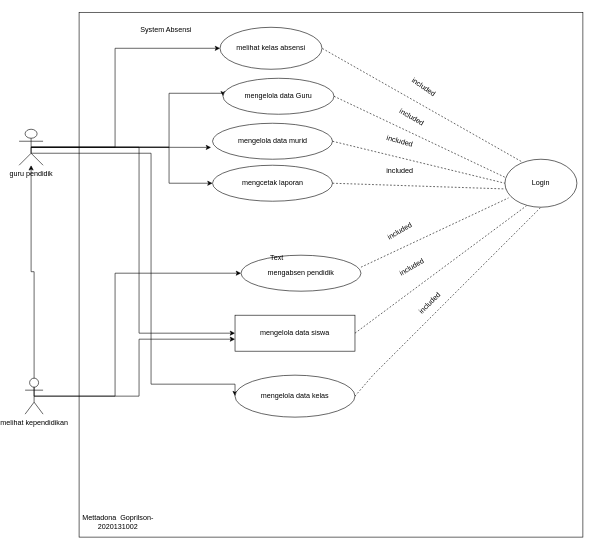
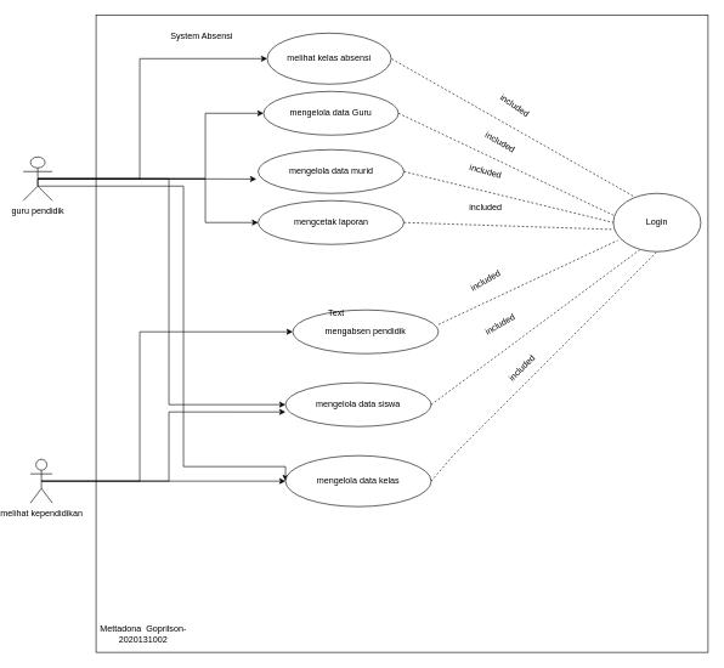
- <mxCell id="17" value="mengelola data Guru" style="ellipse;whiteSpace=wrap;html=1;" parent="1" vertex="1"><mxGeometry x="360" y="130" width="185" height="60" as="geometry" /></mxCell>
+ <mxCell id="17" value="mengelola data Guru" style="ellipse;whiteSpace=wrap;html=1;" parent="1" vertex="1"><mxGeometry x="350" y="125" width="185" height="60" as="geometry" /></mxCell>
- <mxCell id="13" style="edgeStyle=orthogonalEdgeStyle;rounded=0;orthogonalLoop=1;jettySize=auto;html=1;exitX=0.5;exitY=0.5;exitDx=0;exitDy=0;exitPerimeter=0;" parent="1" source="14" target="9" edge="1"><mxGeometry relative="1" as="geometry" /></mxCell>
+ <mxCell id="13" style="edgeStyle=orthogonalEdgeStyle;rounded=0;orthogonalLoop=1;jettySize=auto;html=1;exitX=0.5;exitY=0.5;exitDx=0;exitDy=0;exitPerimeter=0;" parent="1" source="14" target="23" edge="1"><mxGeometry relative="1" as="geometry" /></mxCell>
- <mxCell id="22" value="mengelola data siswa" style="whiteSpace=wrap;html=1;rounded=0;" parent="1" vertex="1"><mxGeometry x="380" y="525" width="200" height="60" as="geometry" /></mxCell>
+ <mxCell id="22" value="mengelola data siswa" style="ellipse;whiteSpace=wrap;html=1;" parent="1" vertex="1"><mxGeometry x="380" y="525" width="200" height="60" as="geometry" /></mxCell>
